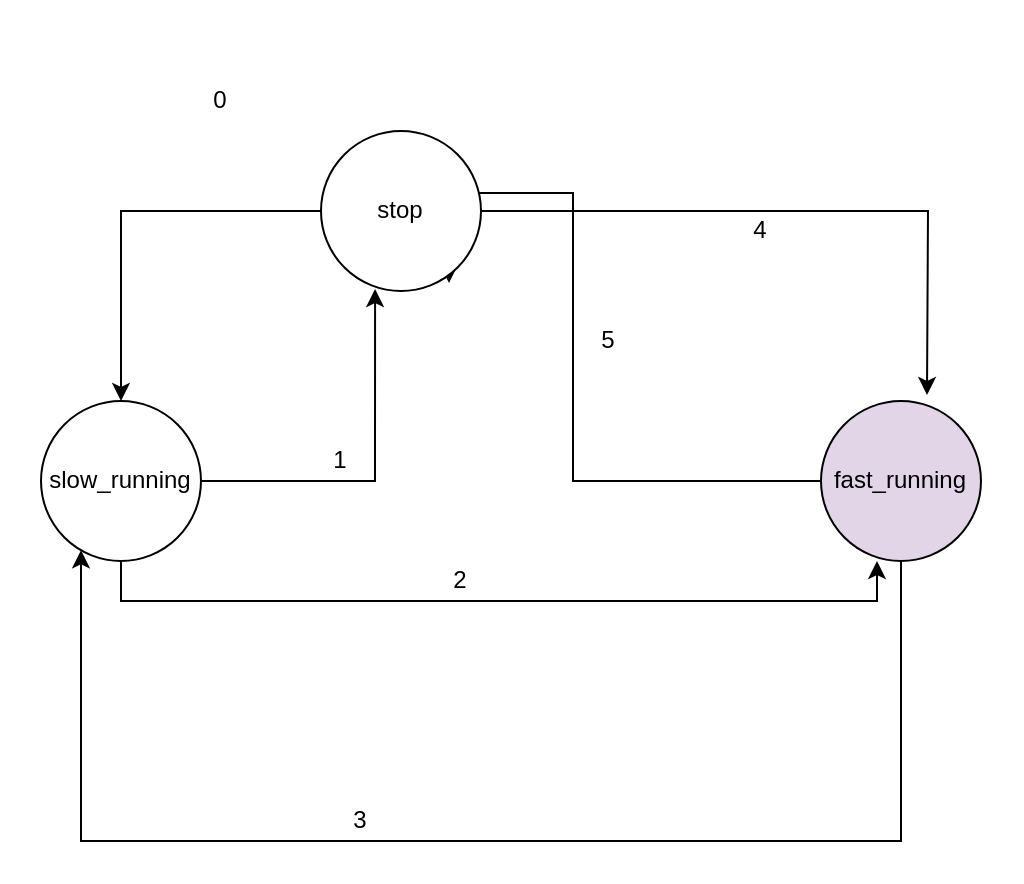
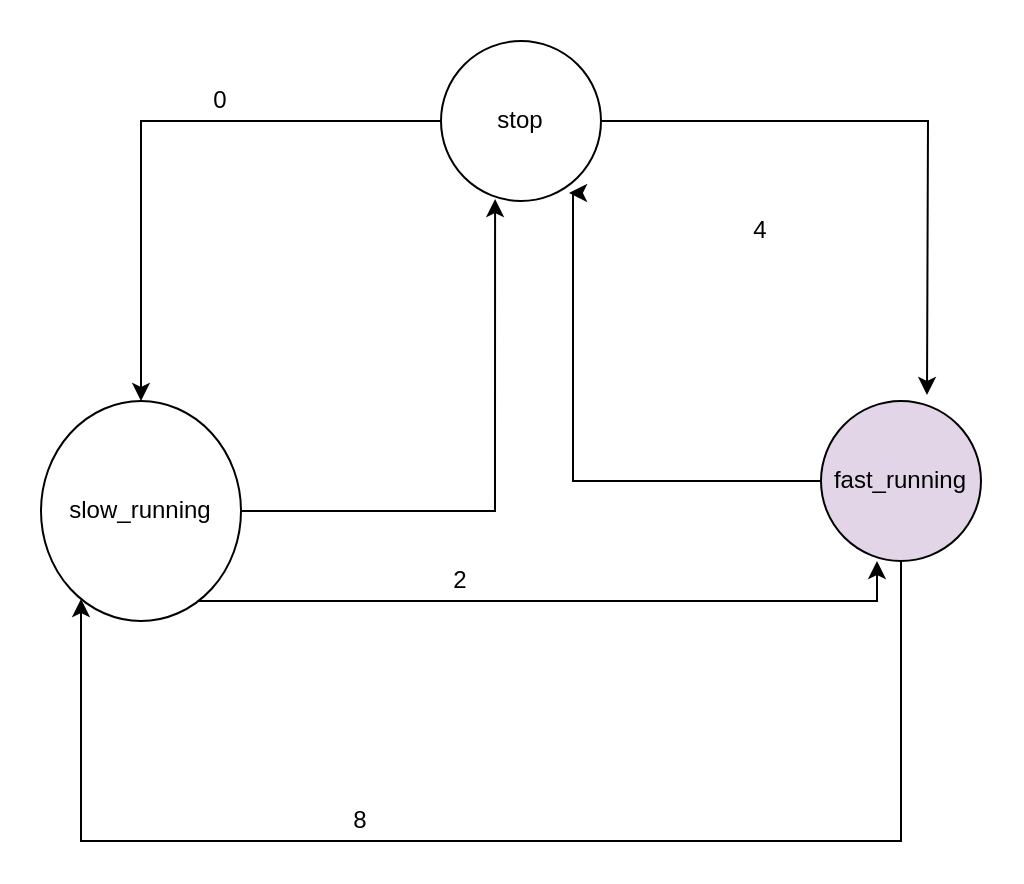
- <mxCell id="10" value="stop" style="ellipse;whiteSpace=wrap;html=1;aspect=fixed;" vertex="1" parent="1"><mxGeometry x="160" y="65" width="80" height="80" as="geometry" /></mxCell>
+ <mxCell id="10" value="stop" style="ellipse;whiteSpace=wrap;html=1;aspect=fixed;" vertex="1" parent="1"><mxGeometry x="220" y="20" width="80" height="80" as="geometry" /></mxCell>
- <mxCell id="16" value="5" style="text;html=1;strokeColor=none;fillColor=none;align=center;verticalAlign=middle;whiteSpace=wrap;rounded=0;" vertex="1" parent="1"><mxGeometry x="284" y="160" width="40" height="20" as="geometry" /></mxCell>
- <mxCell id="12" value="1" style="text;html=1;strokeColor=none;fillColor=none;align=center;verticalAlign=middle;whiteSpace=wrap;rounded=0;" vertex="1" parent="1"><mxGeometry x="150" y="220" width="40" height="20" as="geometry" /></mxCell>
- <mxCell id="7" value="slow_running" style="ellipse;whiteSpace=wrap;html=1;aspect=fixed;" vertex="1" parent="1"><mxGeometry x="20" y="200" width="80" height="80" as="geometry" /></mxCell>
+ <mxCell id="7" value="slow_running" style="ellipse;whiteSpace=wrap;html=1;aspect=fixed;" vertex="1" parent="1"><mxGeometry x="20" y="200" width="100" height="110" as="geometry" /></mxCell>
- <mxCell id="14" value="3" style="text;html=1;strokeColor=none;fillColor=none;align=center;verticalAlign=middle;whiteSpace=wrap;rounded=0;" vertex="1" parent="1"><mxGeometry x="160" y="400" width="40" height="20" as="geometry" /></mxCell>
+ <mxCell id="14" value="8" style="text;html=1;strokeColor=none;fillColor=none;align=center;verticalAlign=middle;whiteSpace=wrap;rounded=0;" vertex="1" parent="1"><mxGeometry x="160" y="400" width="40" height="20" as="geometry" /></mxCell>
